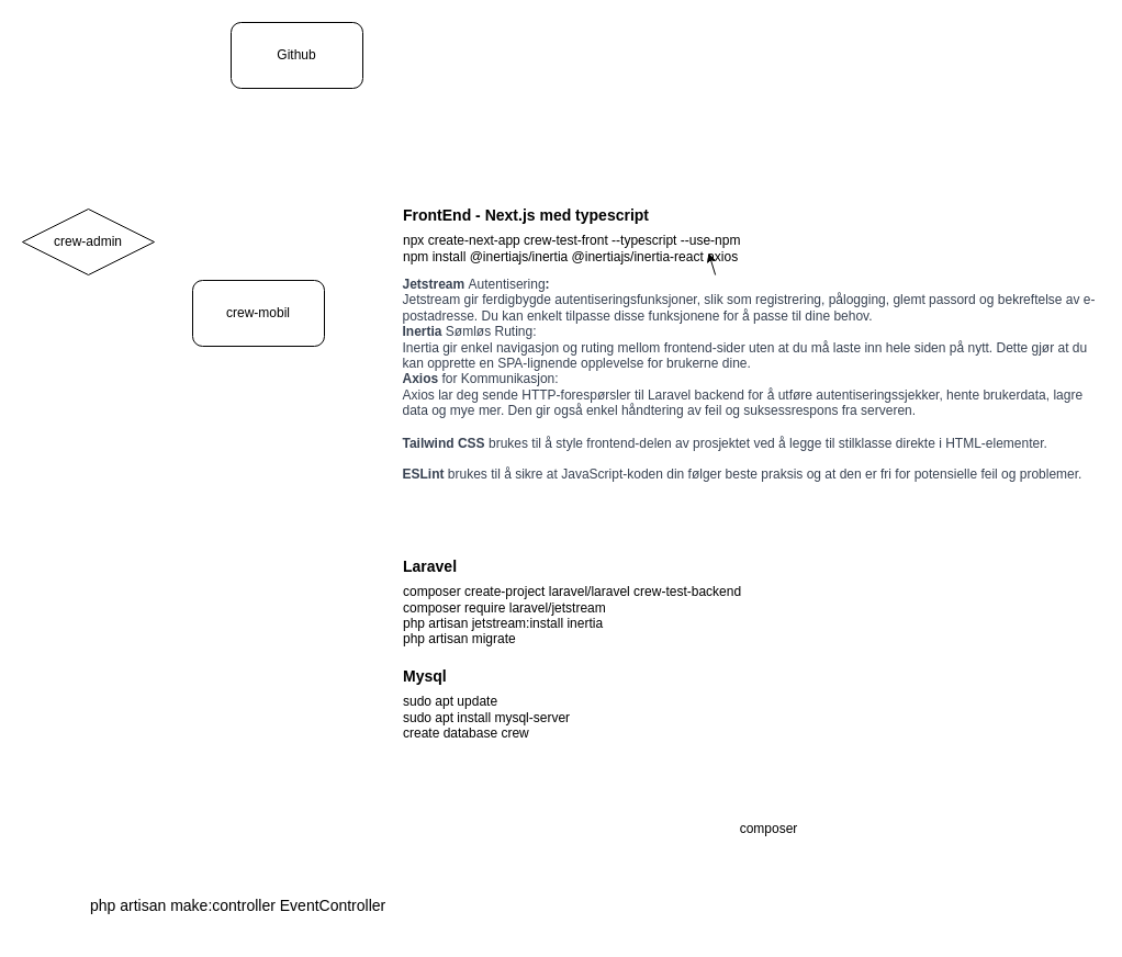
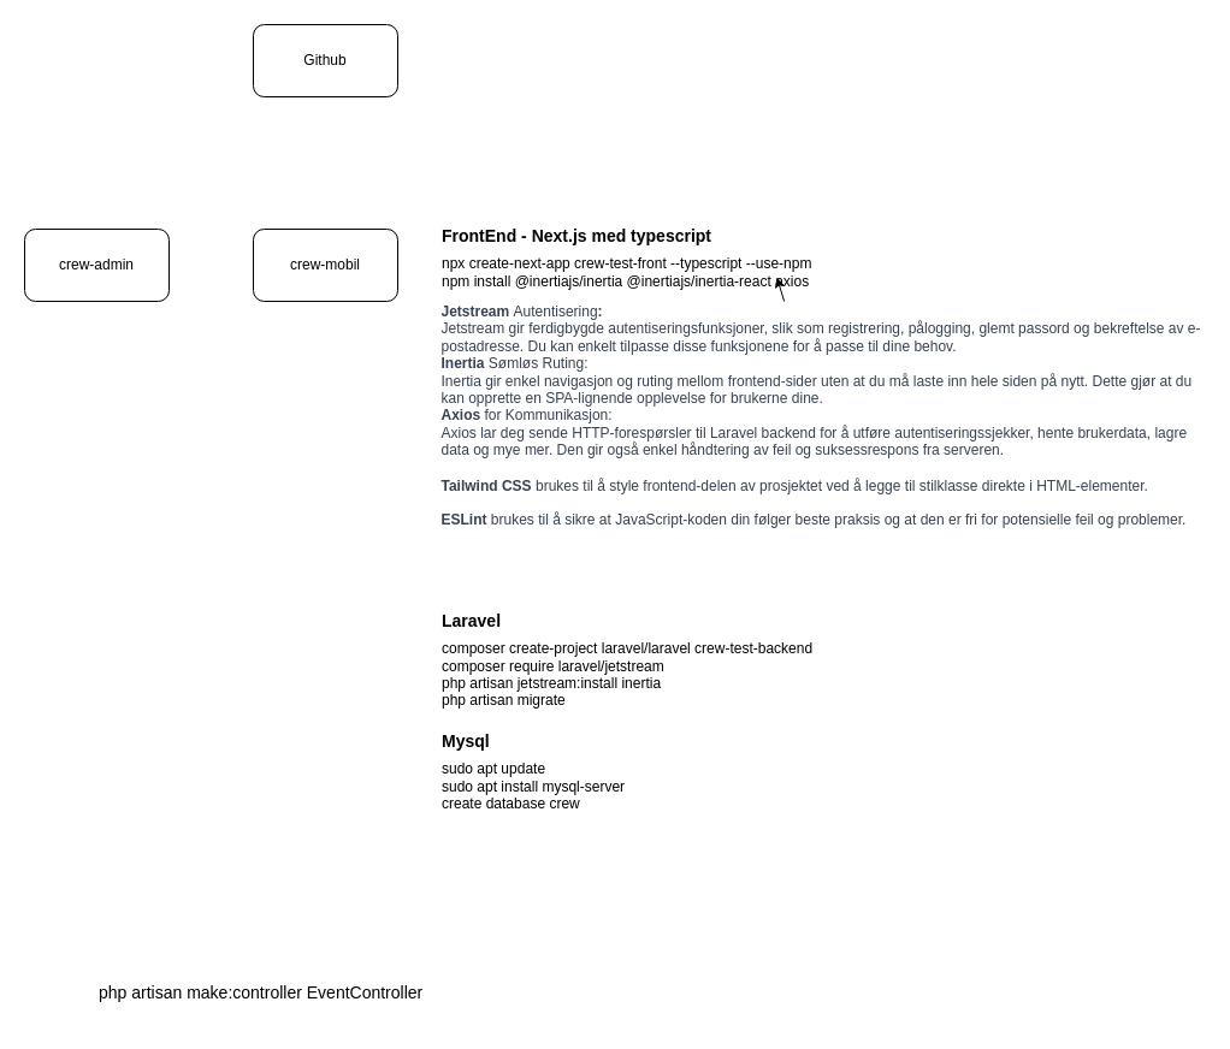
- <mxCell id="2" value="crew-admin&lt;br&gt;" style="rhombus;whiteSpace=wrap;html=1;fontFamily=Helvetica;" parent="1" vertex="1"><mxGeometry x="20" y="190" width="120" height="60" as="geometry" /></mxCell>
+ <mxCell id="2" value="crew-admin&lt;br&gt;" style="rounded=1;whiteSpace=wrap;html=1;fontFamily=Helvetica;" parent="1" vertex="1"><mxGeometry x="20" y="190" width="120" height="60" as="geometry" /></mxCell>
- <mxCell id="3" value="crew-mobil" style="rounded=1;whiteSpace=wrap;html=1;fontFamily=Helvetica;" parent="1" vertex="1"><mxGeometry x="175" y="255" width="120" height="60" as="geometry" /></mxCell>
+ <mxCell id="3" value="crew-mobil" style="rounded=1;whiteSpace=wrap;html=1;fontFamily=Helvetica;" parent="1" vertex="1"><mxGeometry x="210" y="190" width="120" height="60" as="geometry" /></mxCell>
- <mxCell id="4" value="composer" style="text;html=1;strokeColor=none;fillColor=none;align=center;verticalAlign=middle;whiteSpace=wrap;rounded=0;fontFamily=Helvetica;" parent="1" vertex="1"><mxGeometry x="670" y="740" width="60" height="30" as="geometry" /></mxCell>
